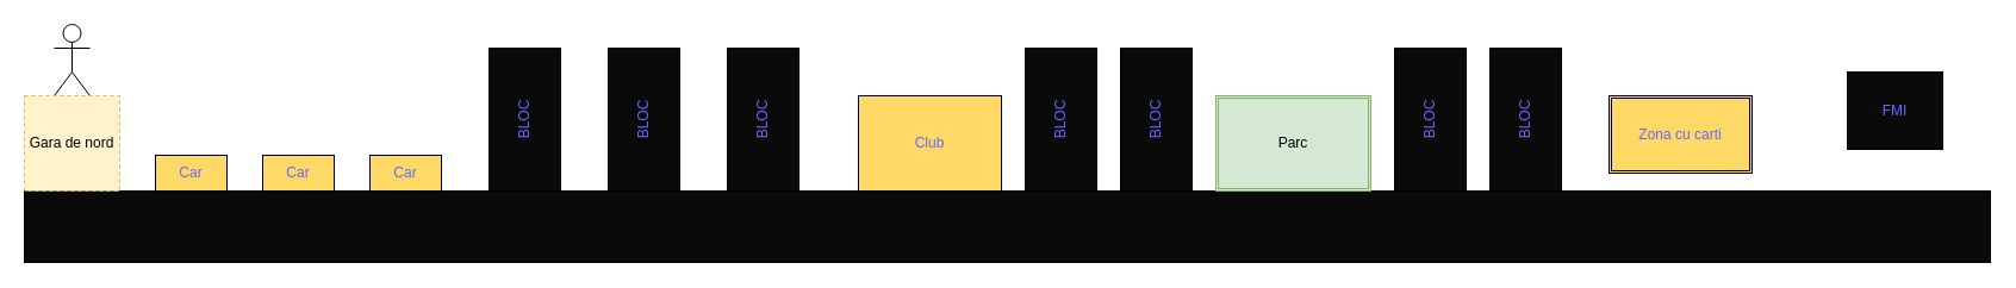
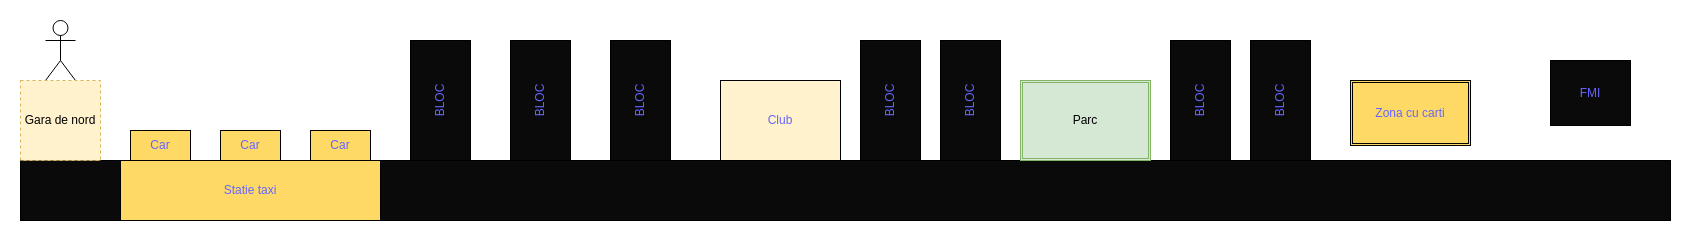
- <mxCell id="13" value="Club" style="rounded=0;whiteSpace=wrap;html=1;fontColor=#6666FF;fillColor=#FFD966;" vertex="1" parent="1"><mxGeometry x="720" y="80" width="120" height="80" as="geometry" /></mxCell>
+ <mxCell id="13" value="Club" style="rounded=0;whiteSpace=wrap;html=1;fontColor=#6666FF;fillColor=#fff2cc;" vertex="1" parent="1"><mxGeometry x="720" y="80" width="120" height="80" as="geometry" /></mxCell>
+ <mxCell id="12" value="Statie taxi" style="rounded=0;whiteSpace=wrap;html=1;fontColor=#6666FF;fillColor=#FFD966;" vertex="1" parent="1"><mxGeometry x="120" y="160" width="260" height="60" as="geometry" /></mxCell>
